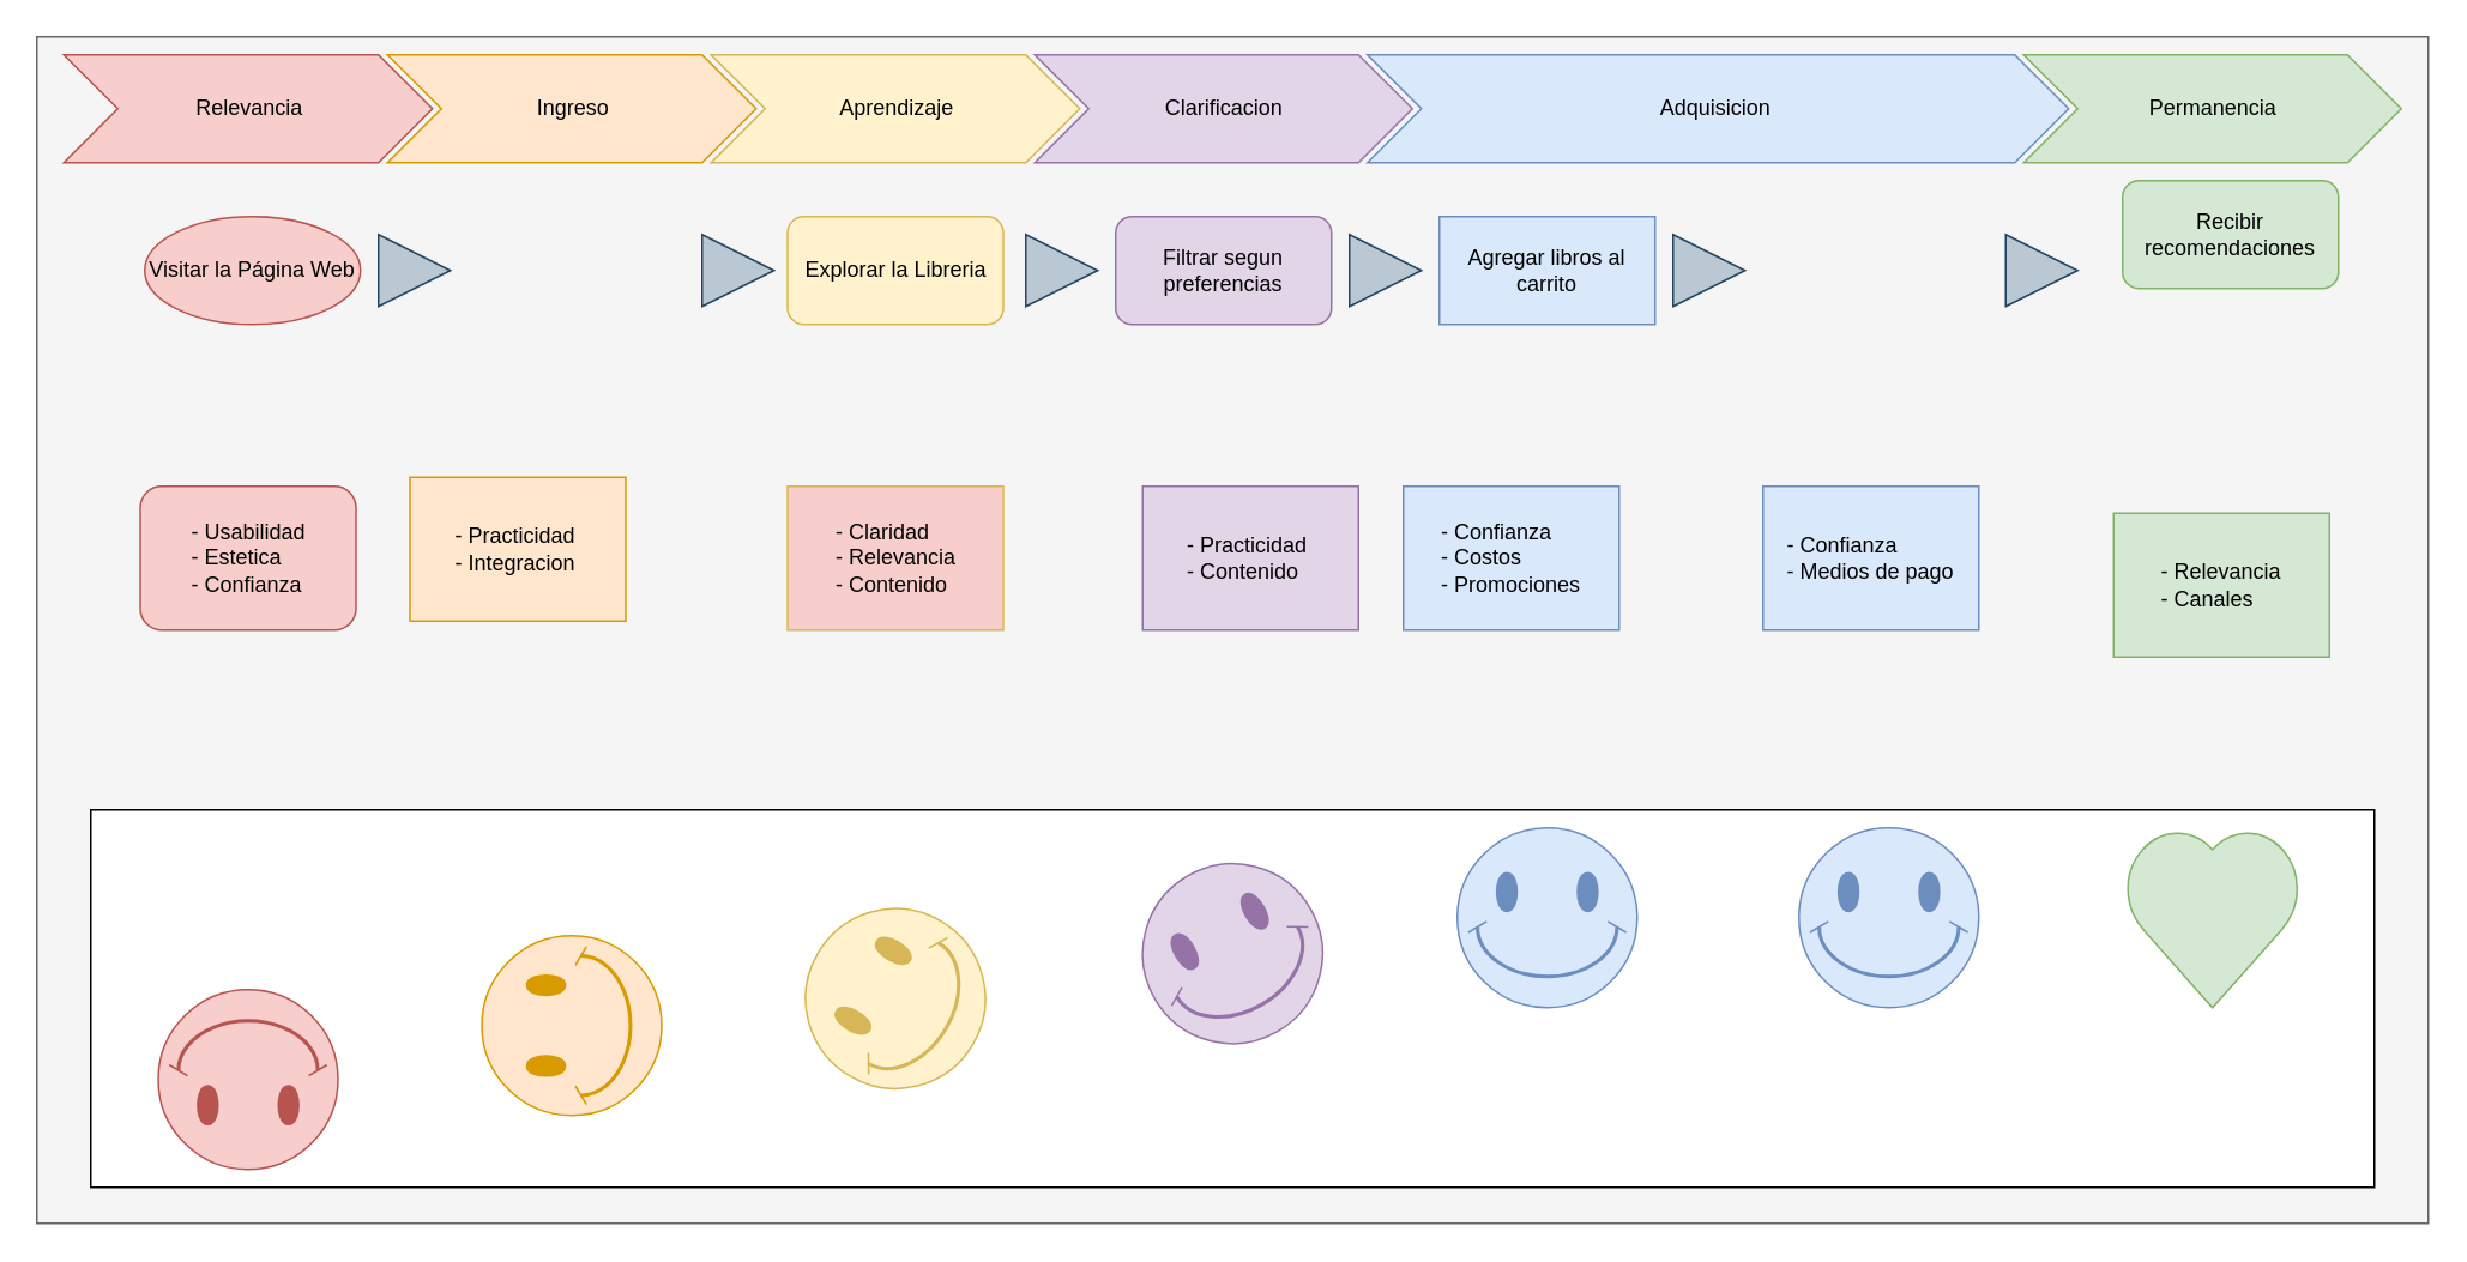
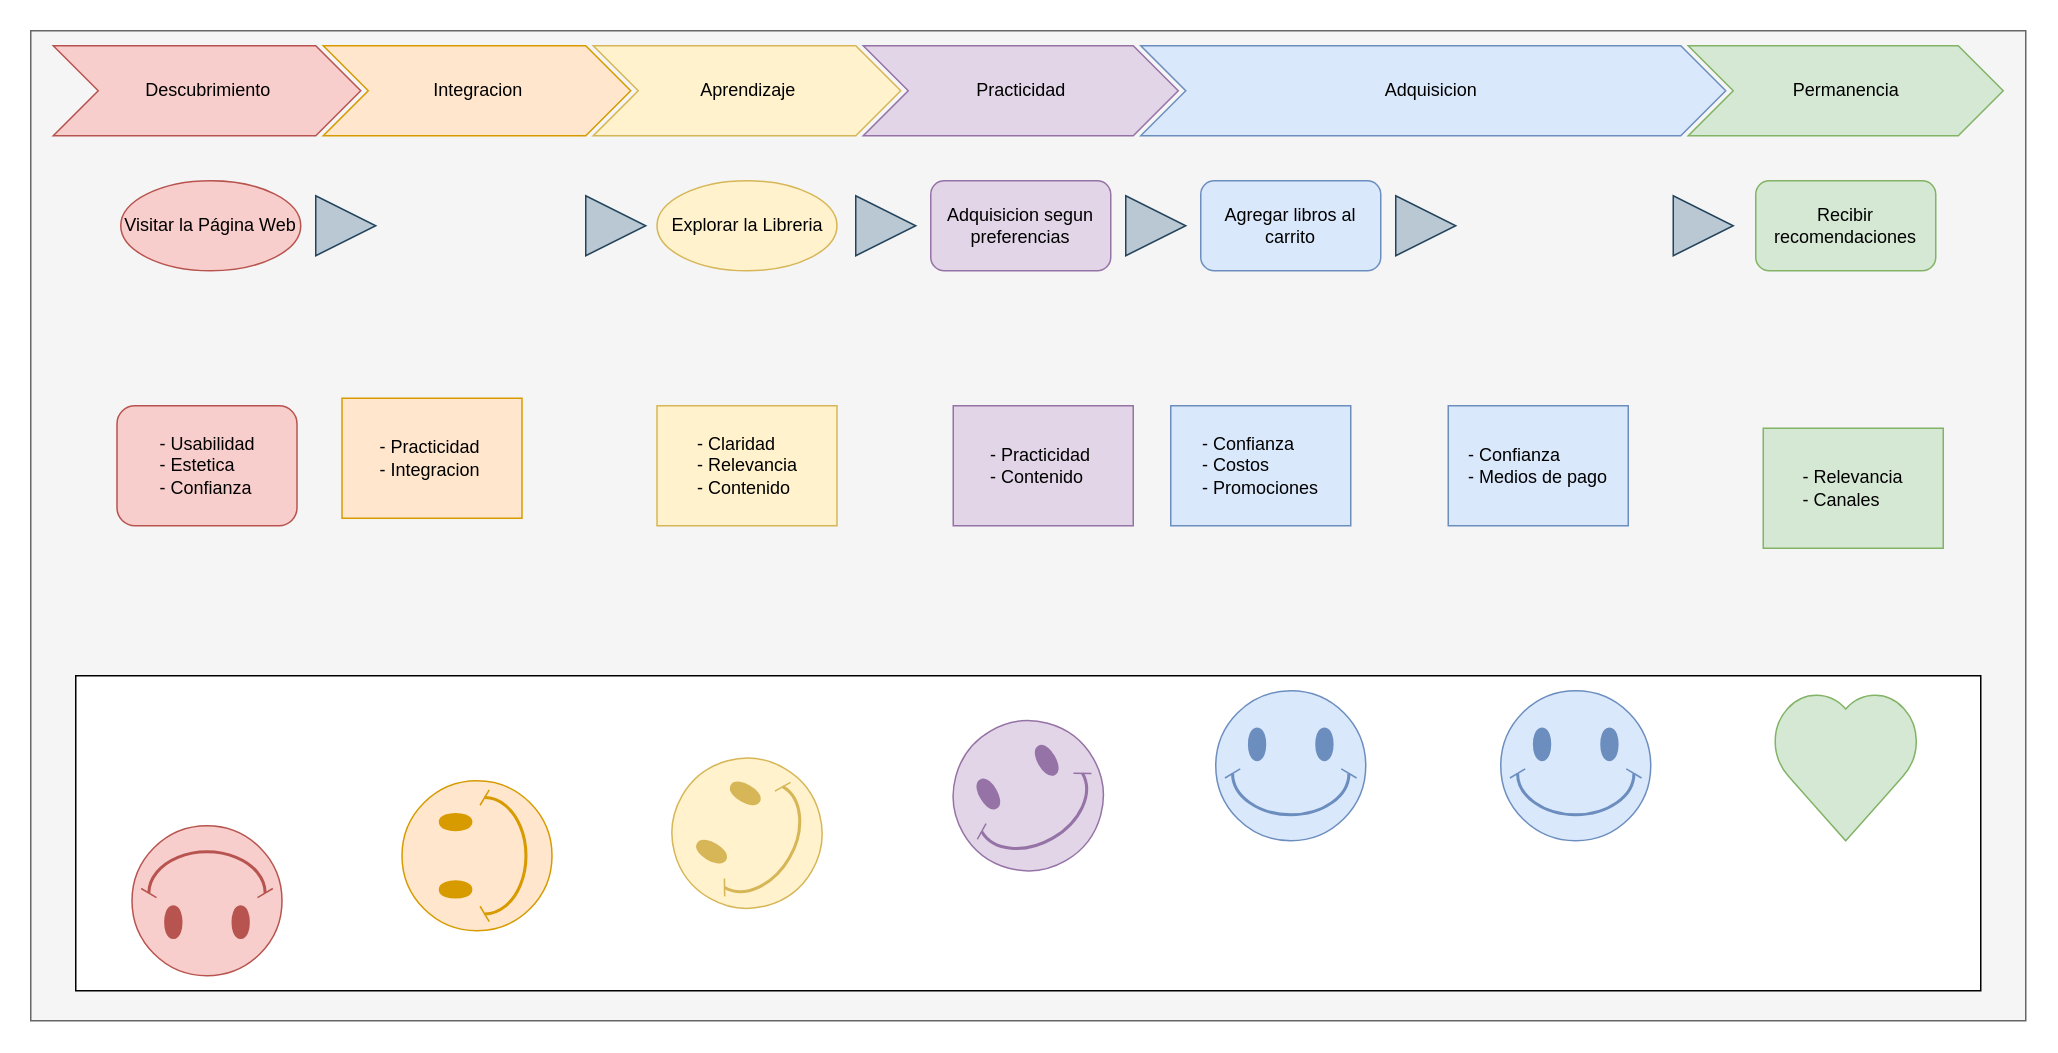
- <mxCell id="5" value="Relevancia" style="html=1;shadow=0;dashed=0;align=center;verticalAlign=middle;shape=mxgraph.arrows2.arrow;dy=0;dx=30;notch=30;fillColor=#f8cecc;strokeColor=#b85450;" parent="1" vertex="1"><mxGeometry x="35" y="30" width="205" height="60" as="geometry" /></mxCell>
+ <mxCell id="5" value="Descubrimiento" style="html=1;shadow=0;dashed=0;align=center;verticalAlign=middle;shape=mxgraph.arrows2.arrow;dy=0;dx=30;notch=30;fillColor=#f8cecc;strokeColor=#b85450;" parent="1" vertex="1"><mxGeometry x="35" y="30" width="205" height="60" as="geometry" /></mxCell>
- <mxCell id="6" value="Ingreso" style="html=1;shadow=0;dashed=0;align=center;verticalAlign=middle;shape=mxgraph.arrows2.arrow;dy=0;dx=30;notch=30;fillColor=#ffe6cc;strokeColor=#d79b00;" parent="1" vertex="1"><mxGeometry x="215" y="30" width="205" height="60" as="geometry" /></mxCell>
+ <mxCell id="6" value="Integracion" style="html=1;shadow=0;dashed=0;align=center;verticalAlign=middle;shape=mxgraph.arrows2.arrow;dy=0;dx=30;notch=30;fillColor=#ffe6cc;strokeColor=#d79b00;" parent="1" vertex="1"><mxGeometry x="215" y="30" width="205" height="60" as="geometry" /></mxCell>
- <mxCell id="19" value="Clarificacion" style="html=1;shadow=0;dashed=0;align=center;verticalAlign=middle;shape=mxgraph.arrows2.arrow;dy=0;dx=30;notch=30;fillColor=#e1d5e7;strokeColor=#9673a6;" parent="1" vertex="1"><mxGeometry x="575" y="30" width="210" height="60" as="geometry" /></mxCell>
+ <mxCell id="19" value="Practicidad" style="html=1;shadow=0;dashed=0;align=center;verticalAlign=middle;shape=mxgraph.arrows2.arrow;dy=0;dx=30;notch=30;fillColor=#e1d5e7;strokeColor=#9673a6;" parent="1" vertex="1"><mxGeometry x="575" y="30" width="210" height="60" as="geometry" /></mxCell>
- <mxCell id="14" value="Recibir recomendaciones" style="rounded=1;whiteSpace=wrap;html=1;fillColor=#d5e8d4;strokeColor=#82b366;" parent="1" vertex="1"><mxGeometry x="1180" y="100" width="120" height="60" as="geometry" /></mxCell>
+ <mxCell id="14" value="Recibir recomendaciones" style="rounded=1;whiteSpace=wrap;html=1;fillColor=#d5e8d4;strokeColor=#82b366;" parent="1" vertex="1"><mxGeometry x="1170" y="120" width="120" height="60" as="geometry" /></mxCell>
- <mxCell id="4" value="Explorar la Libreria" style="rounded=1;whiteSpace=wrap;html=1;fillColor=#fff2cc;strokeColor=#d6b656;" parent="1" vertex="1"><mxGeometry x="437.5" y="120" width="120" height="60" as="geometry" /></mxCell>
+ <mxCell id="4" value="Explorar la Libreria" style="ellipse;whiteSpace=wrap;html=1;fillColor=#fff2cc;strokeColor=#d6b656;" parent="1" vertex="1"><mxGeometry x="437.5" y="120" width="120" height="60" as="geometry" /></mxCell>
- <mxCell id="17" value="Filtrar segun preferencias" style="rounded=1;whiteSpace=wrap;html=1;fillColor=#e1d5e7;strokeColor=#9673a6;" parent="1" vertex="1"><mxGeometry x="620" y="120" width="120" height="60" as="geometry" /></mxCell>
+ <mxCell id="17" value="Adquisicion segun preferencias" style="rounded=1;whiteSpace=wrap;html=1;fillColor=#e1d5e7;strokeColor=#9673a6;" parent="1" vertex="1"><mxGeometry x="620" y="120" width="120" height="60" as="geometry" /></mxCell>
- <mxCell id="10" value="Agregar libros al carrito" style="whiteSpace=wrap;html=1;fillColor=#dae8fc;strokeColor=#6c8ebf;rounded=0;" parent="1" vertex="1"><mxGeometry x="800" y="120" width="120" height="60" as="geometry" /></mxCell>
+ <mxCell id="10" value="Agregar libros al carrito" style="rounded=1;whiteSpace=wrap;html=1;fillColor=#dae8fc;strokeColor=#6c8ebf;" parent="1" vertex="1"><mxGeometry x="800" y="120" width="120" height="60" as="geometry" /></mxCell>
- <mxCell id="21" value="&lt;div style=&quot;text-align: left;&quot;&gt;- Claridad&lt;/div&gt;&lt;div style=&quot;text-align: left;&quot;&gt;- Relevancia&lt;/div&gt;&lt;div style=&quot;text-align: left;&quot;&gt;- Contenido&lt;/div&gt;" style="rounded=0;whiteSpace=wrap;html=1;fillColor=#f8cecc;strokeColor=#d6b656;" parent="1" vertex="1"><mxGeometry x="437.5" y="270" width="120" height="80" as="geometry" /></mxCell>
+ <mxCell id="21" value="&lt;div style=&quot;text-align: left;&quot;&gt;- Claridad&lt;/div&gt;&lt;div style=&quot;text-align: left;&quot;&gt;- Relevancia&lt;/div&gt;&lt;div style=&quot;text-align: left;&quot;&gt;- Contenido&lt;/div&gt;" style="rounded=0;whiteSpace=wrap;html=1;fillColor=#fff2cc;strokeColor=#d6b656;" parent="1" vertex="1"><mxGeometry x="437.5" y="270" width="120" height="80" as="geometry" /></mxCell>
- <mxCell id="25" value="&lt;div style=&quot;text-align: left;&quot;&gt;- Confianza&lt;/div&gt;&lt;div style=&quot;text-align: left;&quot;&gt;- Medios de pago&lt;/div&gt;" style="rounded=0;whiteSpace=wrap;html=1;fillColor=#dae8fc;strokeColor=#6c8ebf;" parent="1" vertex="1"><mxGeometry x="980" y="270" width="120" height="80" as="geometry" /></mxCell>
+ <mxCell id="25" value="&lt;div style=&quot;text-align: left;&quot;&gt;- Confianza&lt;/div&gt;&lt;div style=&quot;text-align: left;&quot;&gt;- Medios de pago&lt;/div&gt;" style="rounded=0;whiteSpace=wrap;html=1;fillColor=#dae8fc;strokeColor=#6c8ebf;" parent="1" vertex="1"><mxGeometry x="965" y="270" width="120" height="80" as="geometry" /></mxCell>
